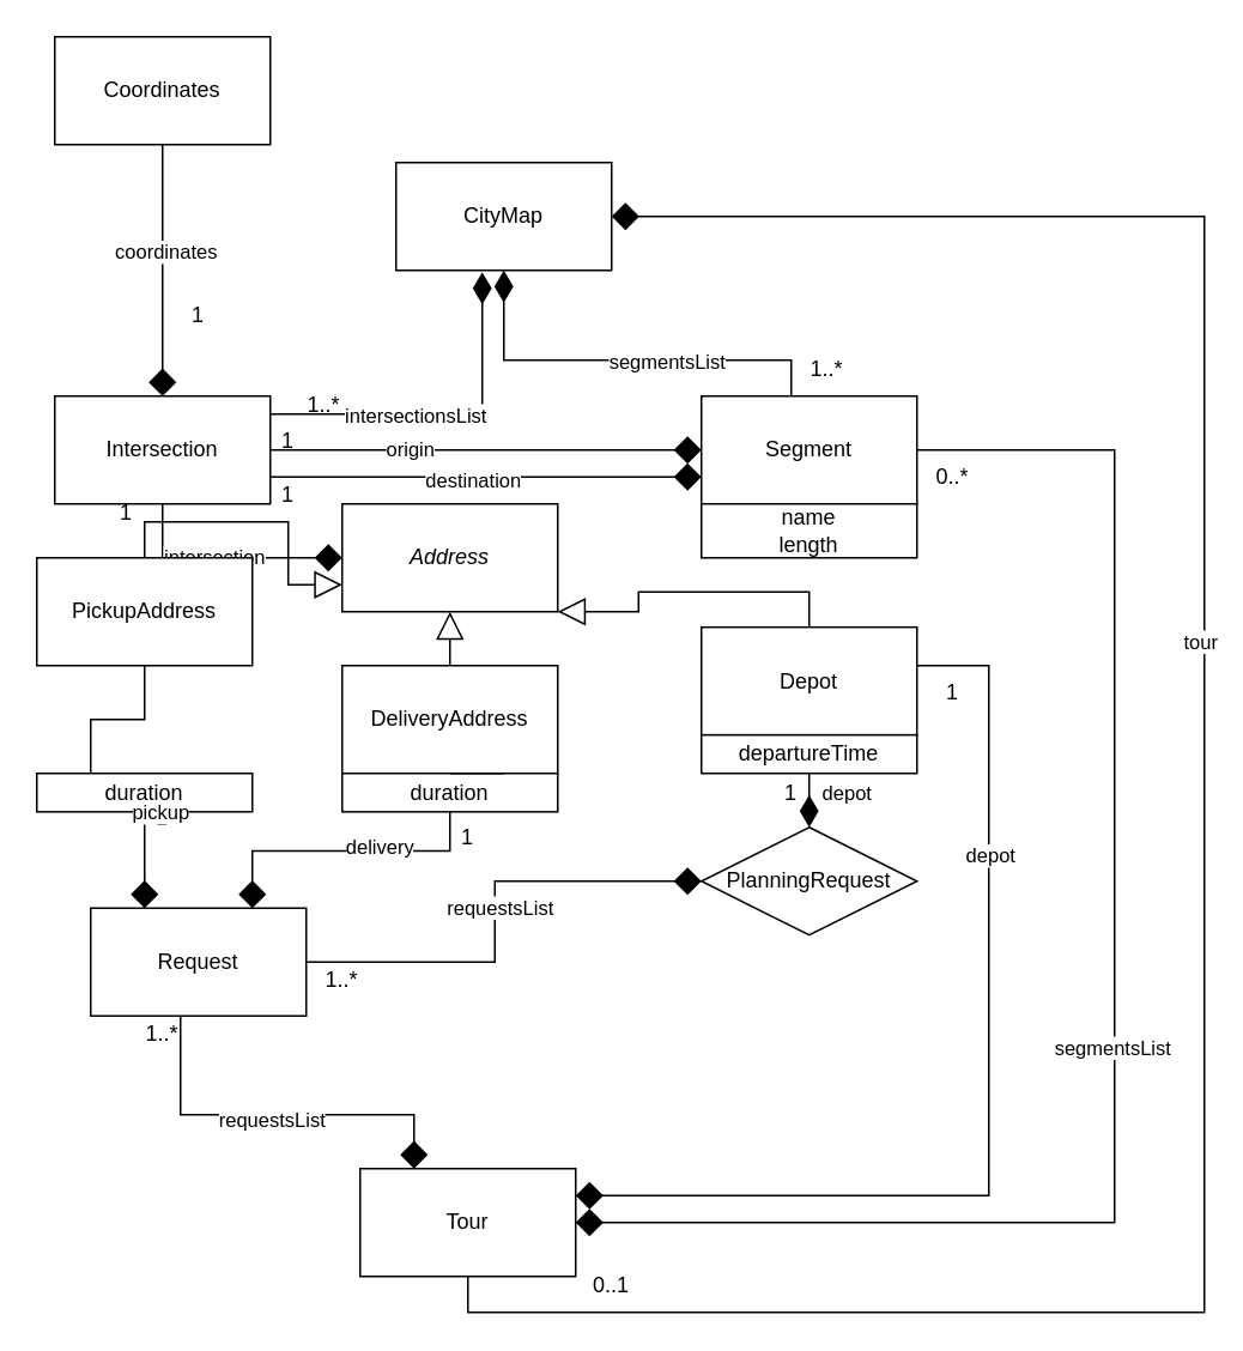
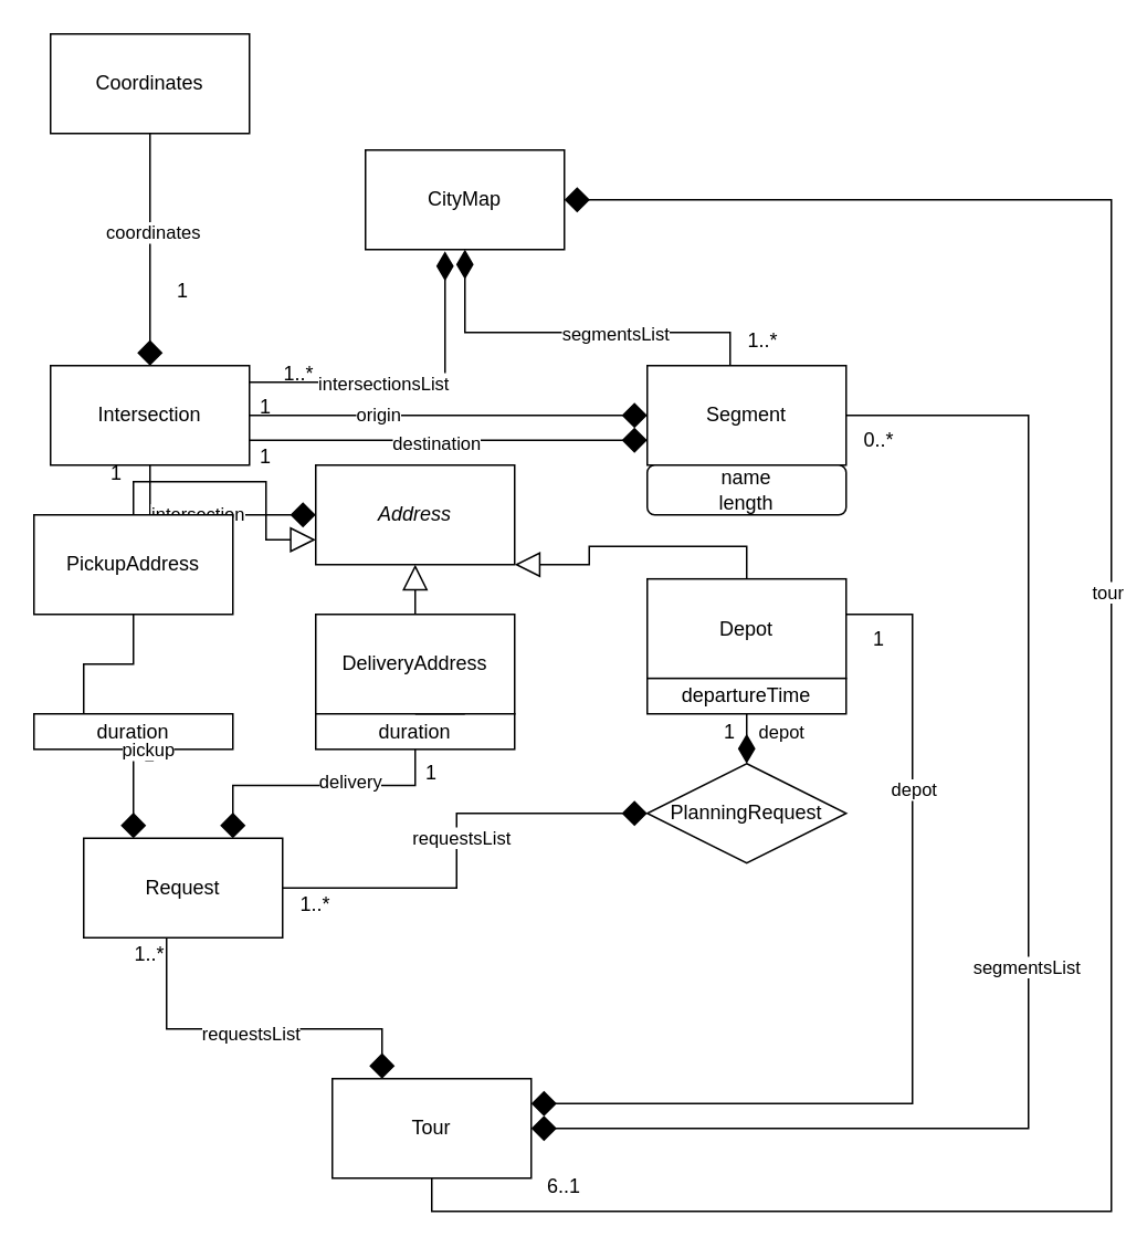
- <mxCell id="53" value="&lt;div&gt;name&lt;/div&gt;&lt;div&gt;length&lt;/div&gt;" style="rounded=0;whiteSpace=wrap;html=1;fillColor=default;gradientColor=none;" parent="1" vertex="1"><mxGeometry x="390" y="280" width="120" height="30" as="geometry" /></mxCell>
+ <mxCell id="53" value="&lt;div&gt;name&lt;/div&gt;&lt;div&gt;length&lt;/div&gt;" style="whiteSpace=wrap;html=1;fillColor=default;gradientColor=none;rounded=1;" parent="1" vertex="1"><mxGeometry x="390" y="280" width="120" height="30" as="geometry" /></mxCell>
- <mxCell id="46" value="0..1" style="text;html=1;strokeColor=none;fillColor=none;align=center;verticalAlign=middle;whiteSpace=wrap;rounded=0;" parent="1" vertex="1"><mxGeometry x="310" y="700" width="60" height="30" as="geometry" /></mxCell>
+ <mxCell id="46" value="6..1" style="text;html=1;strokeColor=none;fillColor=none;align=center;verticalAlign=middle;whiteSpace=wrap;rounded=0;" parent="1" vertex="1"><mxGeometry x="310" y="700" width="60" height="30" as="geometry" /></mxCell>
